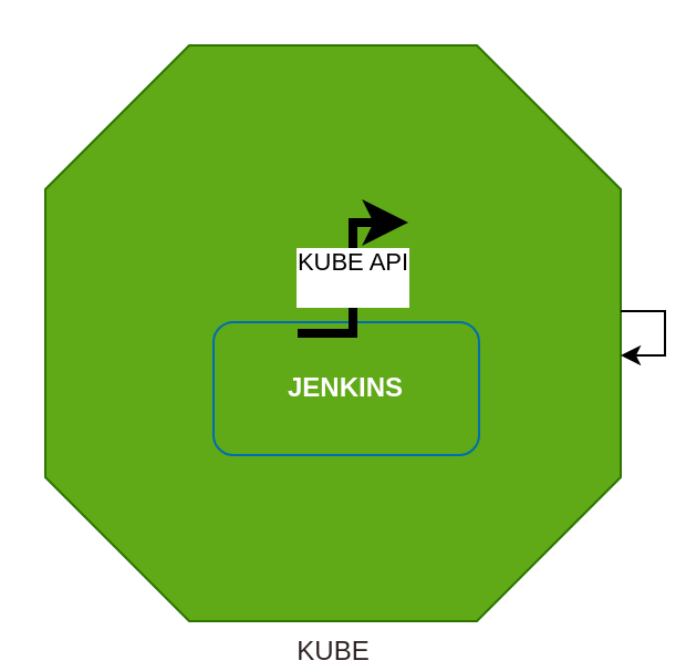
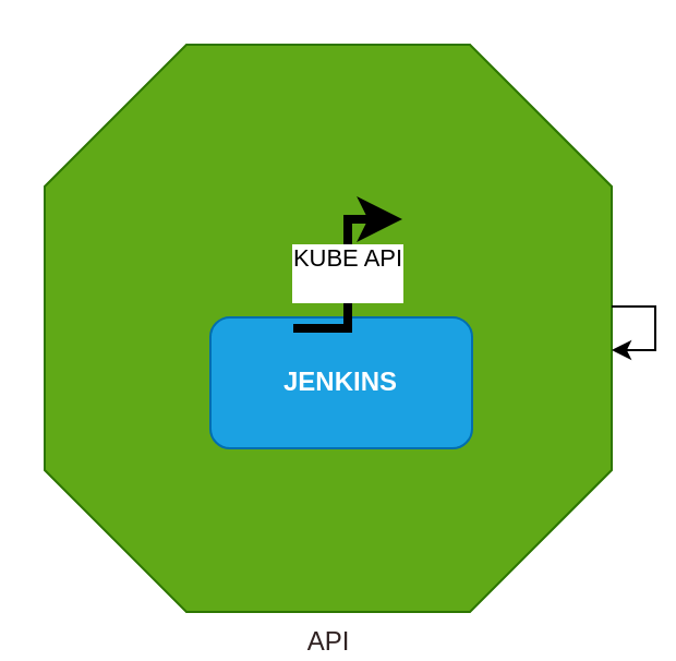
- <mxCell id="3" value="JENKINS" style="rounded=1;whiteSpace=wrap;html=1;fillColor=#60a917;fontColor=#ffffff;strokeColor=#006EAF;fontStyle=1;" vertex="1" parent="1"><mxGeometry x="96" y="145" width="120" height="60" as="geometry" /></mxCell>
+ <mxCell id="3" value="JENKINS" style="rounded=1;whiteSpace=wrap;html=1;fillColor=#1ba1e2;fontColor=#ffffff;strokeColor=#006EAF;fontStyle=1" vertex="1" parent="1"><mxGeometry x="96" y="145" width="120" height="60" as="geometry" /></mxCell>
- <mxCell id="2" value="KUBE" style="verticalLabelPosition=bottom;verticalAlign=top;html=1;shape=mxgraph.basic.polygon;polyCoords=[[0.25,0],[0.75,0],[1,0.25],[1,0.75],[0.75,1],[0.25,1],[0,0.75],[0,0.25]];polyline=0;fillColor=#60a917;fontColor=#302222;strokeColor=#2D7600;" vertex="1" parent="1"><mxGeometry x="20" y="20" width="260" height="260" as="geometry" /></mxCell>
+ <mxCell id="2" value="API" style="verticalLabelPosition=bottom;verticalAlign=top;html=1;shape=mxgraph.basic.polygon;polyCoords=[[0.25,0],[0.75,0],[1,0.25],[1,0.75],[0.75,1],[0.25,1],[0,0.75],[0,0.25]];polyline=0;fillColor=#60a917;fontColor=#302222;strokeColor=#2D7600;" vertex="1" parent="1"><mxGeometry x="20" y="20" width="260" height="260" as="geometry" /></mxCell>
